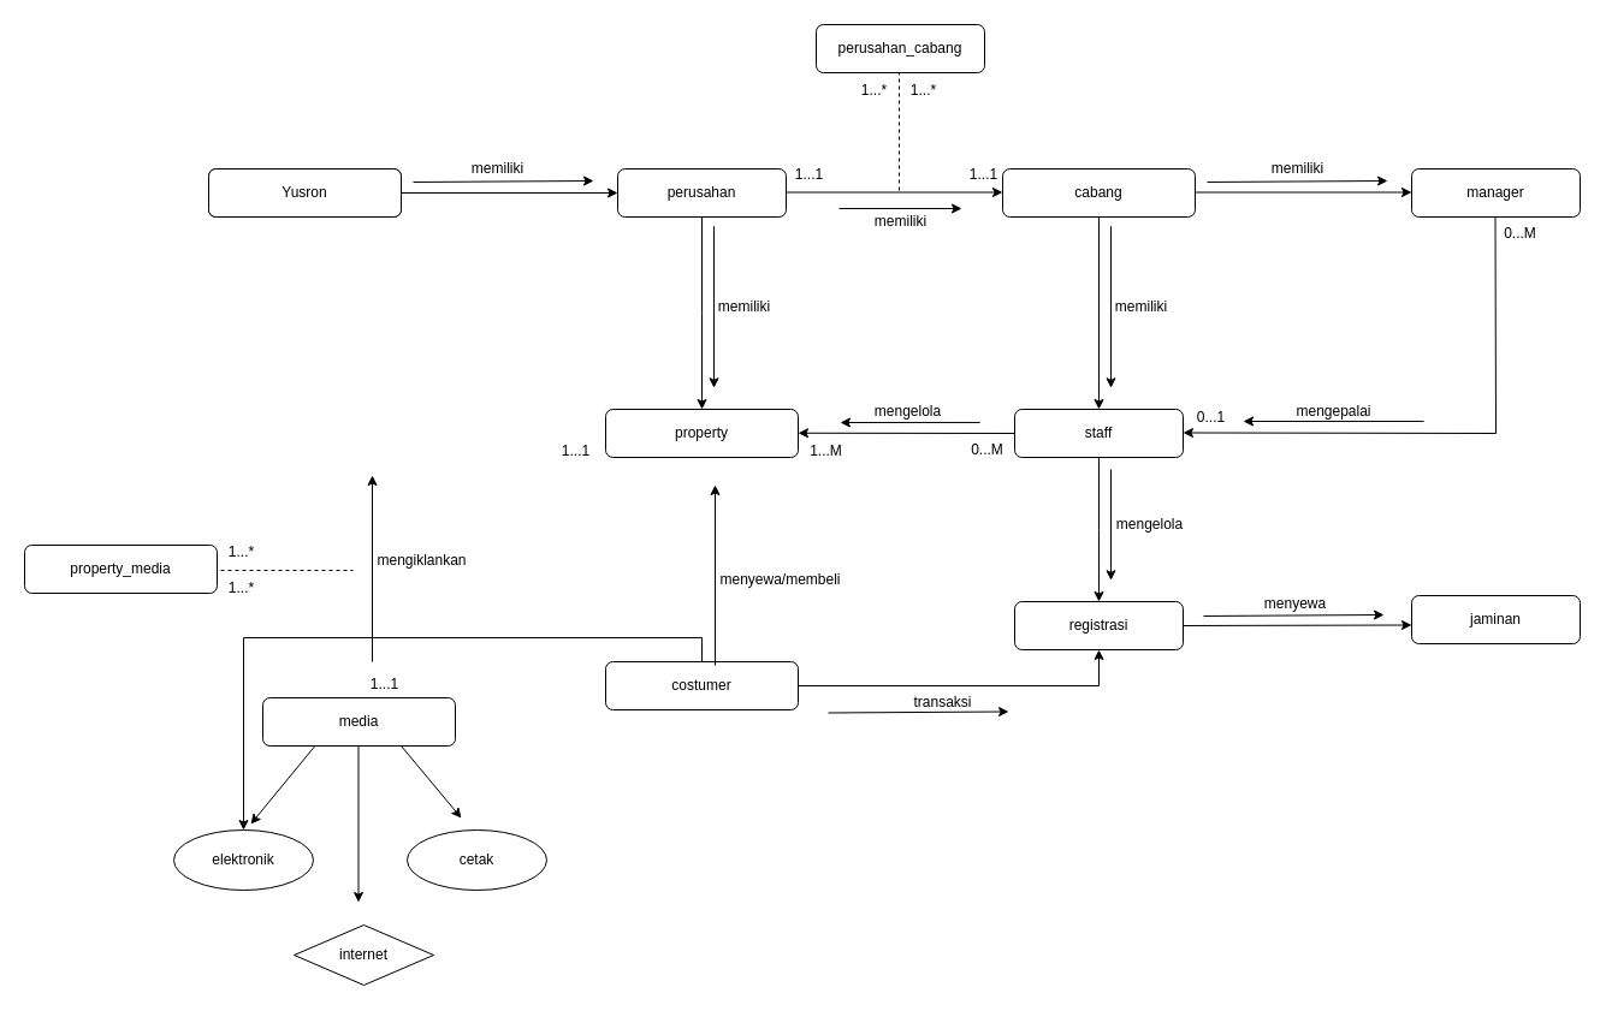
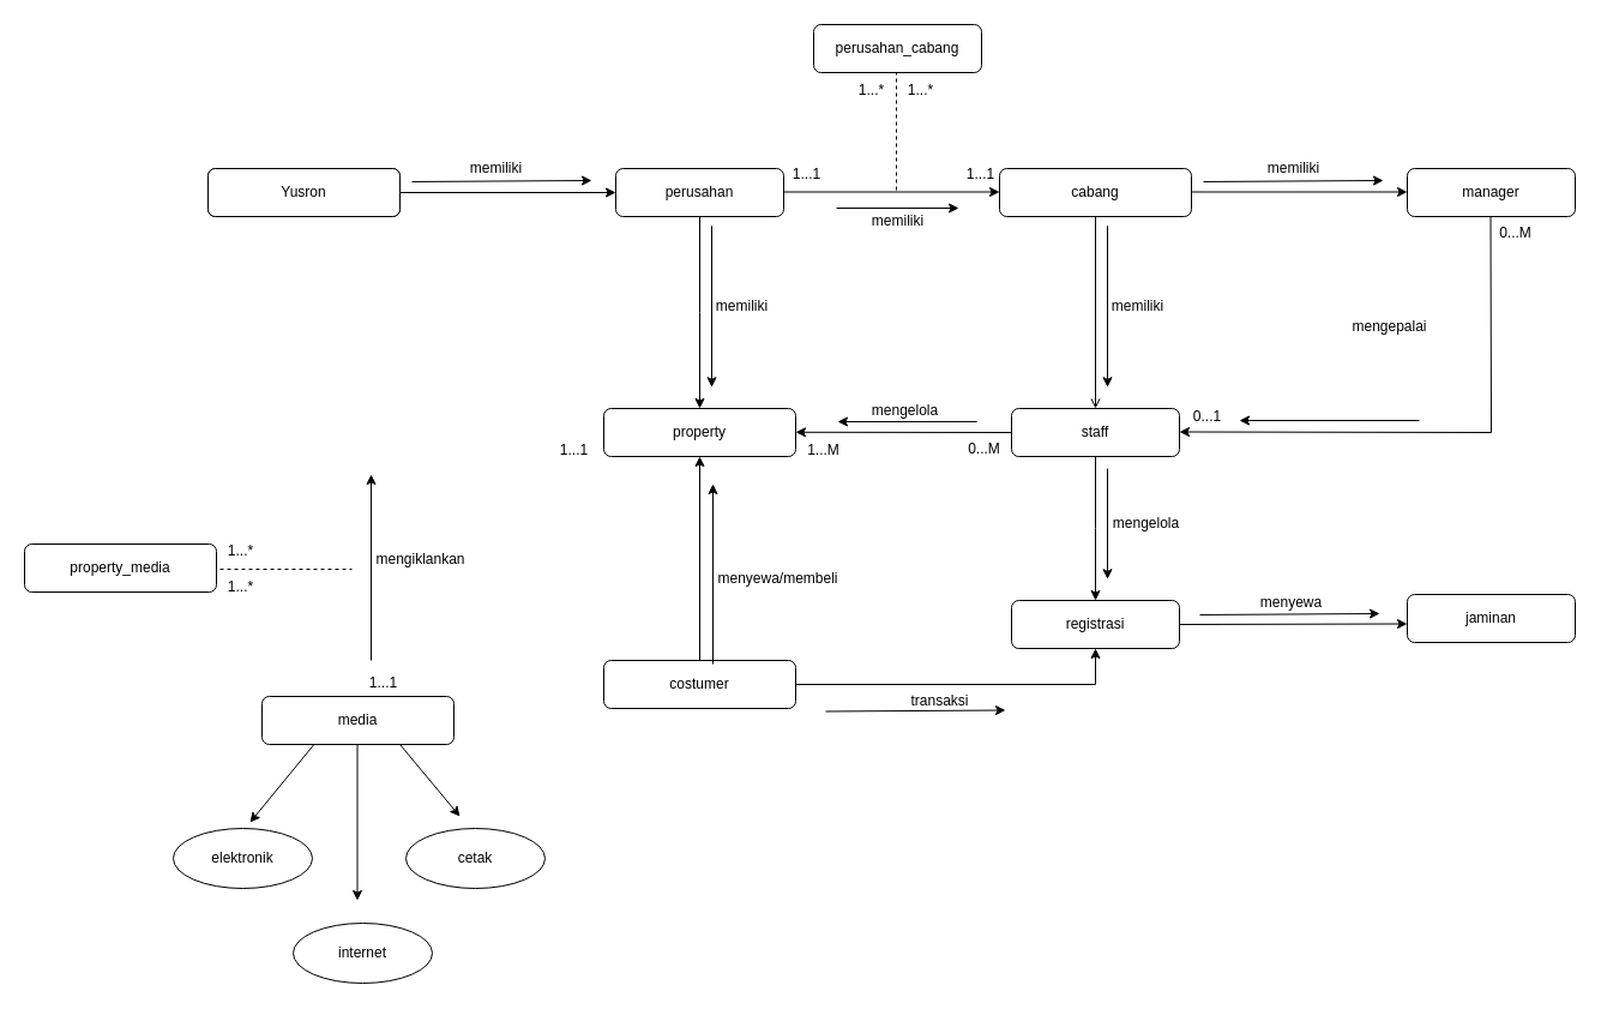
- <mxCell id="7" style="edgeStyle=orthogonalEdgeStyle;rounded=0;orthogonalLoop=1;jettySize=auto;html=1;exitX=0.5;exitY=1;exitDx=0;exitDy=0;entryX=0.5;entryY=0;entryDx=0;entryDy=0;" parent="1" source="8" target="18" edge="1"><mxGeometry relative="1" as="geometry"><mxPoint x="913" y="330" as="targetPoint" /></mxGeometry></mxCell>
+ <mxCell id="7" style="edgeStyle=orthogonalEdgeStyle;rounded=0;orthogonalLoop=1;jettySize=auto;html=1;exitX=0.5;exitY=1;exitDx=0;exitDy=0;entryX=0.5;entryY=0;entryDx=0;entryDy=0;endArrow=open;" parent="1" source="8" target="18" edge="1"><mxGeometry relative="1" as="geometry"><mxPoint x="913" y="330" as="targetPoint" /></mxGeometry></mxCell>
- <mxCell id="28" value="mengepalai" style="text;html=1;align=center;verticalAlign=middle;resizable=0;points=[];autosize=1;strokeColor=none;fillColor=none;" parent="1" vertex="1"><mxGeometry x="1063" y="327" width="90" height="30" as="geometry" /></mxCell>
+ <mxCell id="28" value="mengepalai" style="text;html=1;align=center;verticalAlign=middle;resizable=0;points=[];autosize=1;strokeColor=none;fillColor=none;" parent="1" vertex="1"><mxGeometry x="1113" y="257" width="90" height="30" as="geometry" /></mxCell>
- <mxCell id="34" style="edgeStyle=orthogonalEdgeStyle;rounded=0;orthogonalLoop=1;jettySize=auto;html=1;exitX=0.5;exitY=0;exitDx=0;exitDy=0;" parent="1" source="35" target="54" edge="1"><mxGeometry relative="1" as="geometry" /></mxCell>
+ <mxCell id="34" style="edgeStyle=orthogonalEdgeStyle;rounded=0;orthogonalLoop=1;jettySize=auto;html=1;exitX=0.5;exitY=0;exitDx=0;exitDy=0;entryX=0.5;entryY=1;entryDx=0;entryDy=0;" parent="1" source="35" target="12" edge="1"><mxGeometry relative="1" as="geometry" /></mxCell>
- <mxCell id="53" value="internet" style="rhombus;whiteSpace=wrap;html=1;" parent="1" vertex="1"><mxGeometry x="244" y="769" width="116" height="50" as="geometry" /></mxCell>
+ <mxCell id="53" value="internet" style="ellipse;whiteSpace=wrap;html=1;" parent="1" vertex="1"><mxGeometry x="244" y="769" width="116" height="50" as="geometry" /></mxCell>
